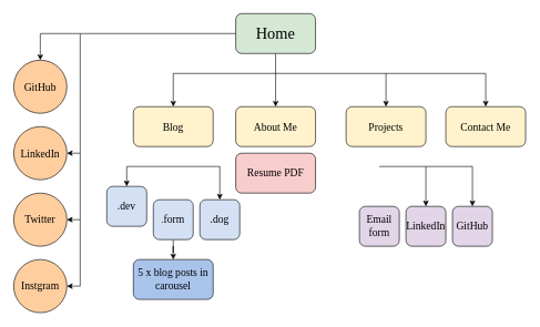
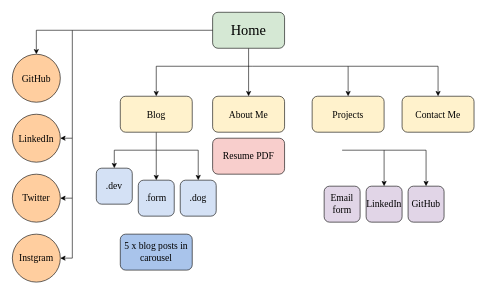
+ <mxCell id="6" value="" style="edgeStyle=orthogonalEdgeStyle;rounded=0;orthogonalLoop=1;jettySize=auto;html=1;fontFamily=Times New Roman;fontSize=16;" edge="1" parent="1" source="7" target="15"><mxGeometry relative="1" as="geometry" /></mxCell>
- <mxCell id="14" value="" style="edgeStyle=orthogonalEdgeStyle;rounded=0;orthogonalLoop=1;jettySize=auto;html=1;fontFamily=Times New Roman;fontSize=16;" edge="1" parent="1" source="15" target="13"><mxGeometry relative="1" as="geometry" /></mxCell>
